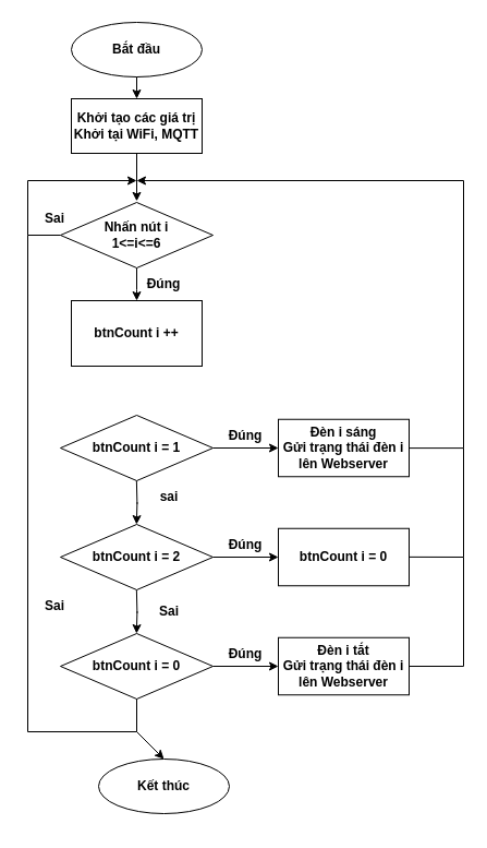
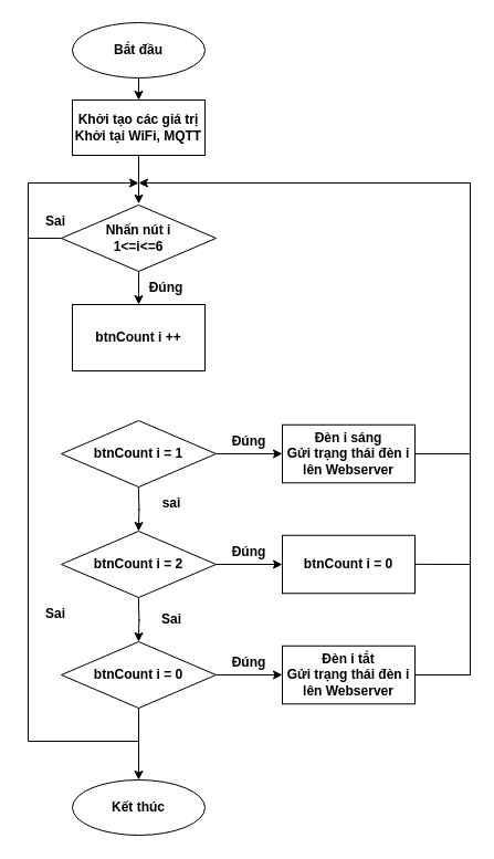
- <mxCell id="8" value="Kết thúc" style="ellipse;whiteSpace=wrap;html=1;fontStyle=1" parent="1" vertex="1"><mxGeometry x="90" y="695" width="120" height="50" as="geometry" /></mxCell>
+ <mxCell id="8" value="Kết thúc" style="ellipse;whiteSpace=wrap;html=1;fontStyle=1" parent="1" vertex="1"><mxGeometry x="65" y="705" width="120" height="50" as="geometry" /></mxCell>
